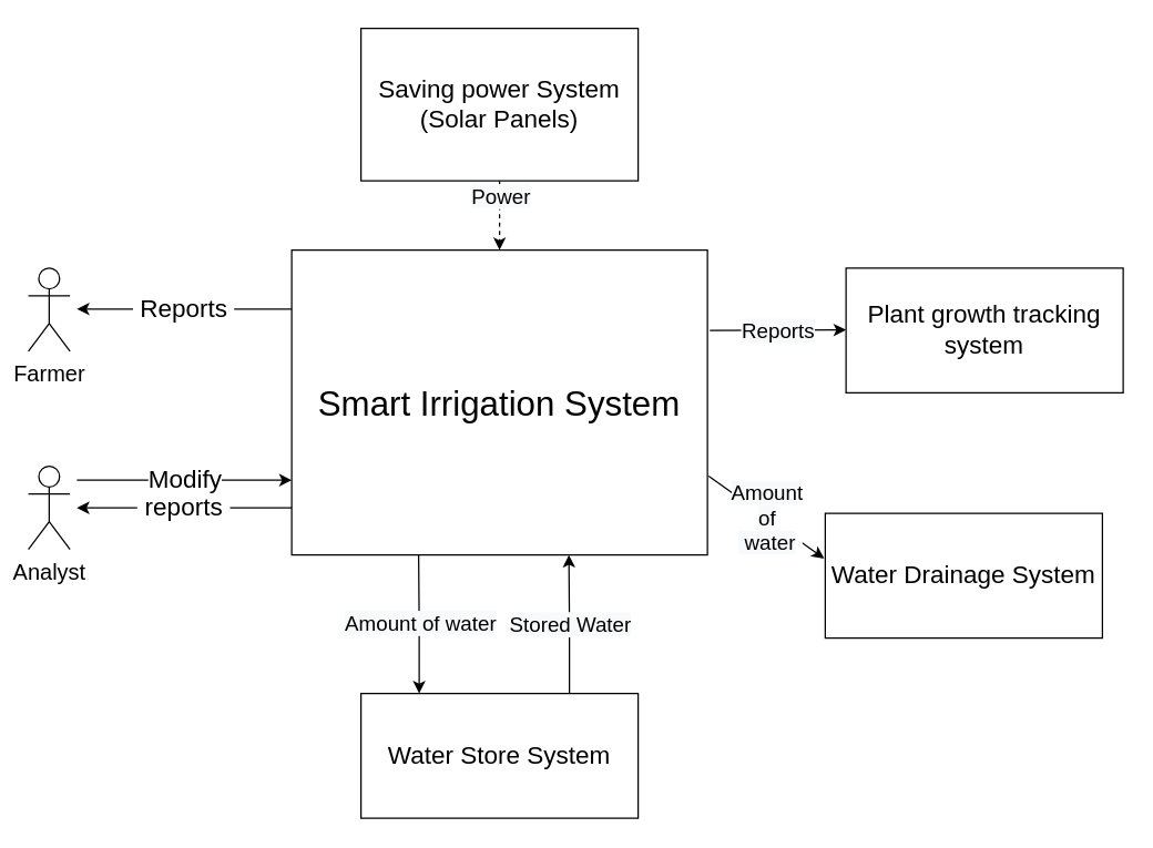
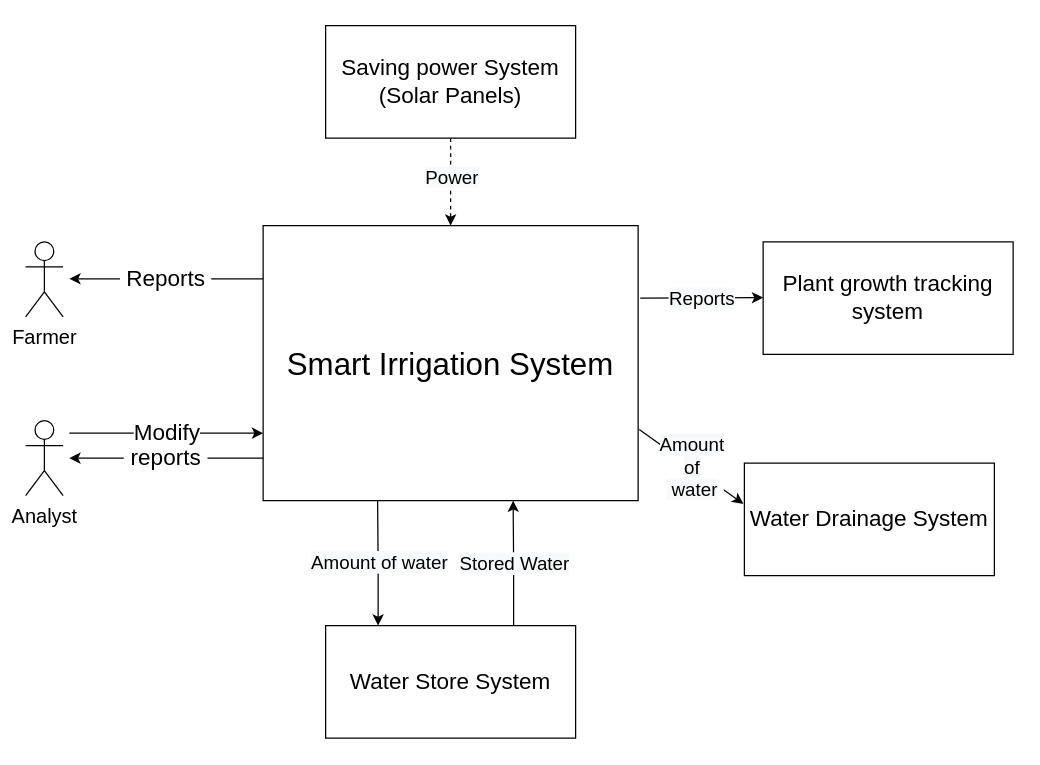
- <mxCell id="8" value="Saving power System&lt;br&gt;(Solar Panels)" style="rounded=0;whiteSpace=wrap;html=1;fontSize=18;" vertex="1" parent="1"><mxGeometry x="260" y="20" width="200" height="110" as="geometry" /></mxCell>
+ <mxCell id="8" value="Saving power System&lt;br&gt;(Solar Panels)" style="rounded=0;whiteSpace=wrap;html=1;fontSize=18;" vertex="1" parent="1"><mxGeometry x="260" y="20" width="200" height="90" as="geometry" /></mxCell>
